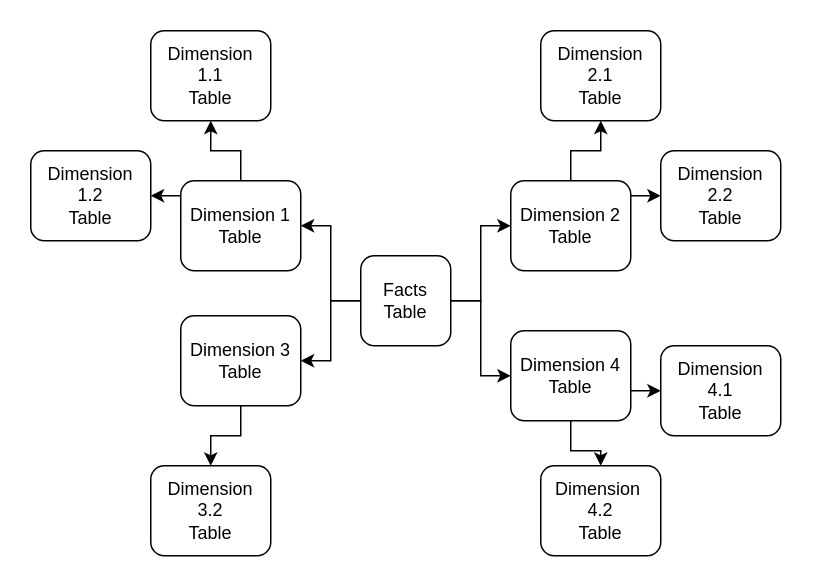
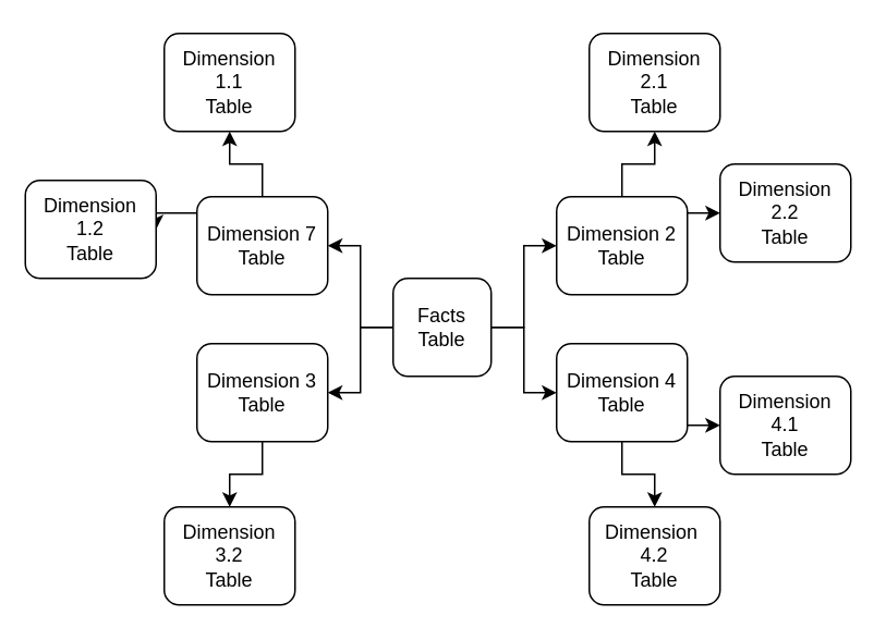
- <mxCell id="19" value="Dimension&lt;div&gt;1.2&lt;br&gt;Table&lt;/div&gt;" style="rounded=1;whiteSpace=wrap;html=1;" vertex="1" parent="1"><mxGeometry x="20" y="100" width="80" height="60" as="geometry" /></mxCell>
+ <mxCell id="19" value="Dimension&lt;div&gt;1.2&lt;br&gt;Table&lt;/div&gt;" style="rounded=1;whiteSpace=wrap;html=1;" vertex="1" parent="1"><mxGeometry x="15" y="110" width="80" height="60" as="geometry" /></mxCell>
- <mxCell id="15" value="Dimension 1&lt;br&gt;Table" style="rounded=1;whiteSpace=wrap;html=1;" vertex="1" parent="1"><mxGeometry x="120" y="120" width="80" height="60" as="geometry" /></mxCell>
+ <mxCell id="15" value="Dimension 7&lt;br&gt;Table" style="rounded=1;whiteSpace=wrap;html=1;" vertex="1" parent="1"><mxGeometry x="120" y="120" width="80" height="60" as="geometry" /></mxCell>
- <mxCell id="12" value="Dimension 4&lt;br&gt;Table" style="rounded=1;whiteSpace=wrap;html=1;" vertex="1" parent="1"><mxGeometry x="340" y="220" width="80" height="60" as="geometry" /></mxCell>
+ <mxCell id="12" value="Dimension 4&lt;br&gt;Table" style="rounded=1;whiteSpace=wrap;html=1;" vertex="1" parent="1"><mxGeometry x="340" y="210" width="80" height="60" as="geometry" /></mxCell>
